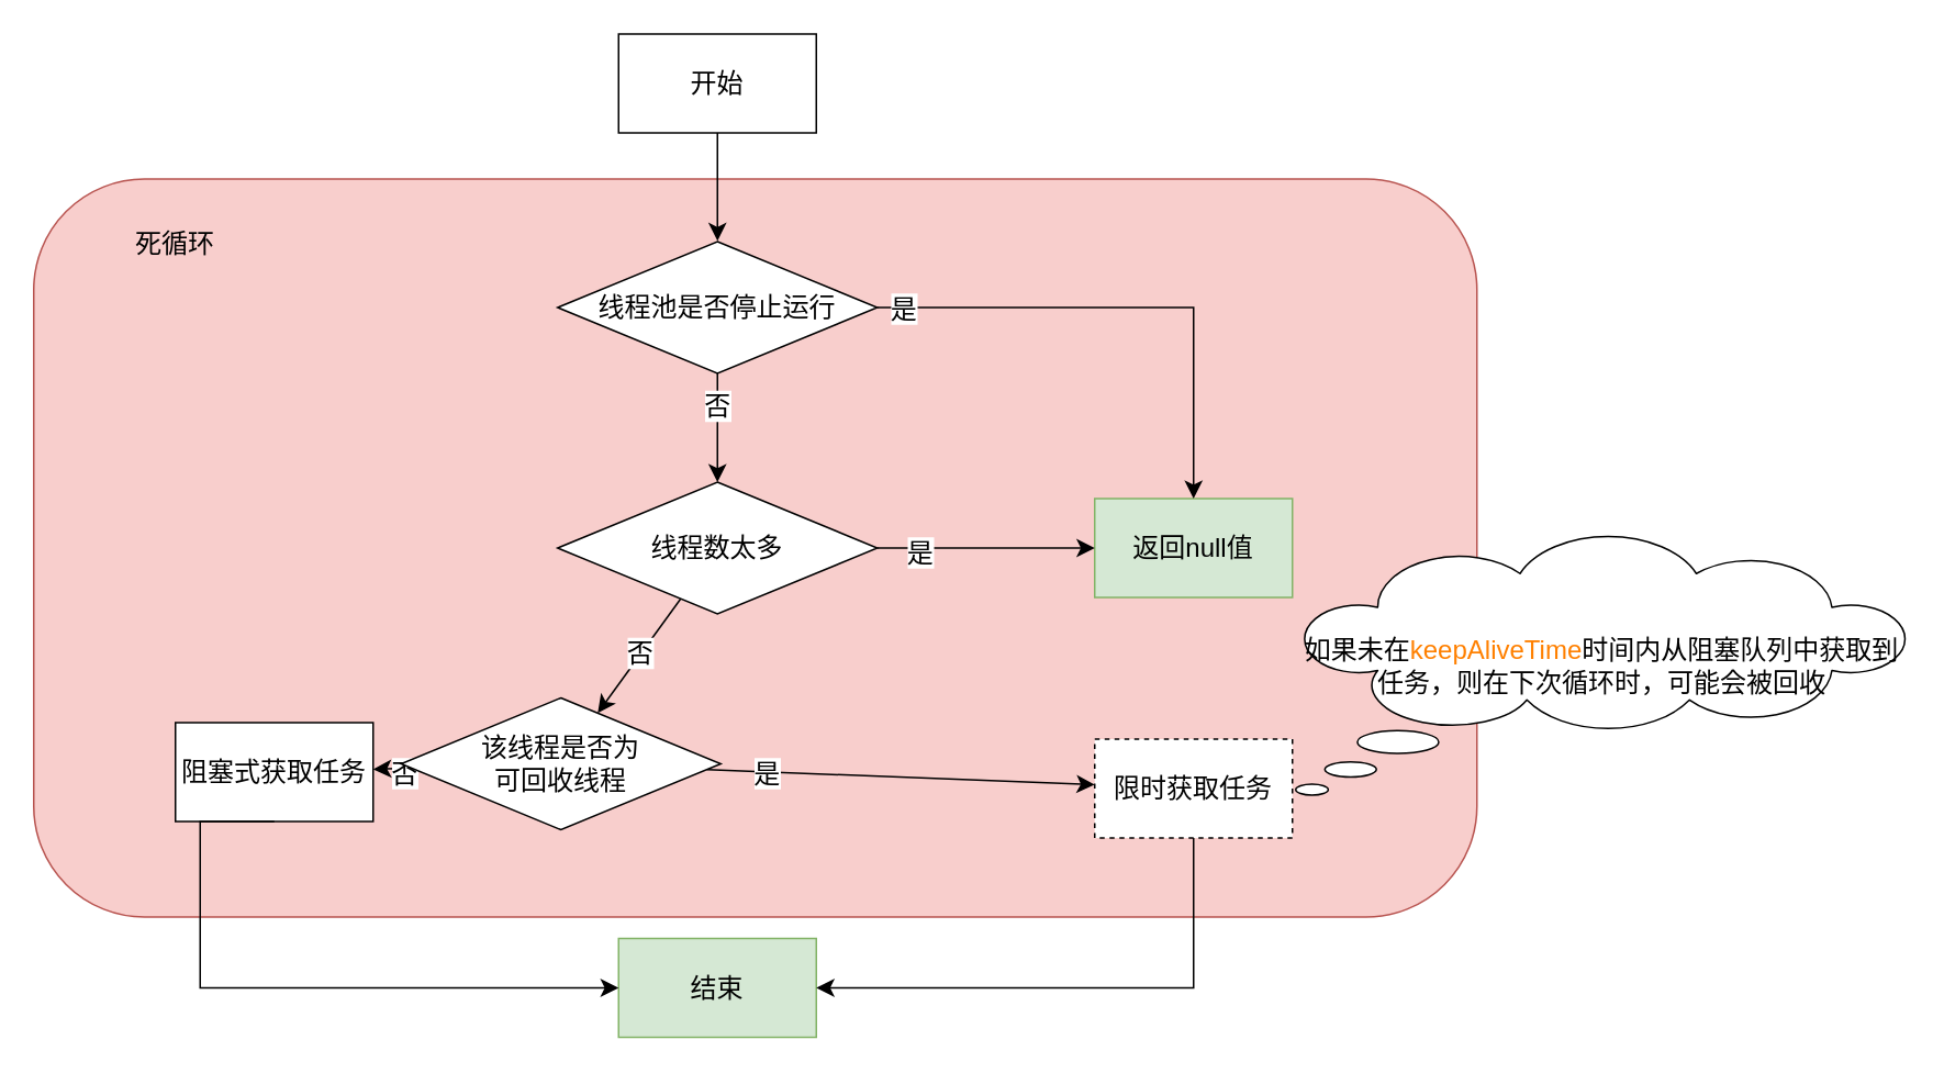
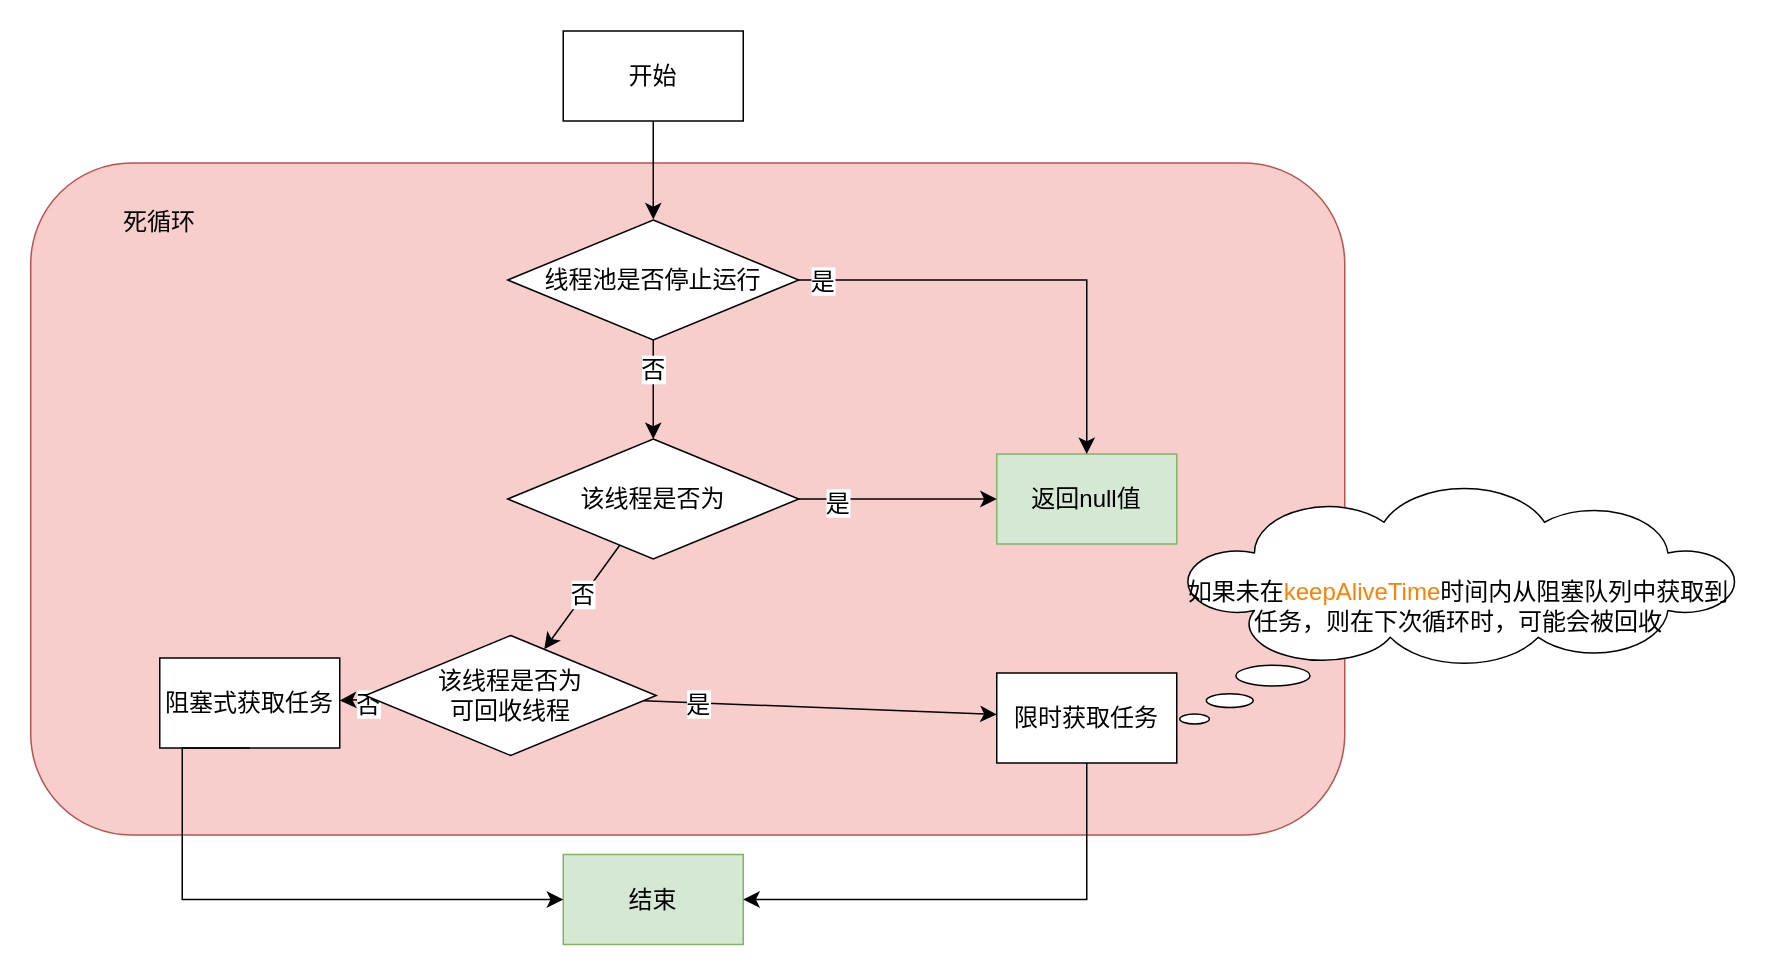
- <mxCell id="13" value="线程数太多" style="rhombus;whiteSpace=wrap;html=1;fontSize=16;" vertex="1" parent="1"><mxGeometry x="338" y="292" width="194" height="80" as="geometry" /></mxCell>
+ <mxCell id="13" value="该线程是否为" style="rhombus;whiteSpace=wrap;html=1;fontSize=16;" vertex="1" parent="1"><mxGeometry x="338" y="292" width="194" height="80" as="geometry" /></mxCell>
- <mxCell id="21" value="限时获取任务" style="whiteSpace=wrap;html=1;fontSize=16;dashed=1;" vertex="1" parent="1"><mxGeometry x="664" y="448" width="120" height="60" as="geometry" /></mxCell>
+ <mxCell id="21" value="限时获取任务" style="whiteSpace=wrap;html=1;fontSize=16;" vertex="1" parent="1"><mxGeometry x="664" y="448" width="120" height="60" as="geometry" /></mxCell>
